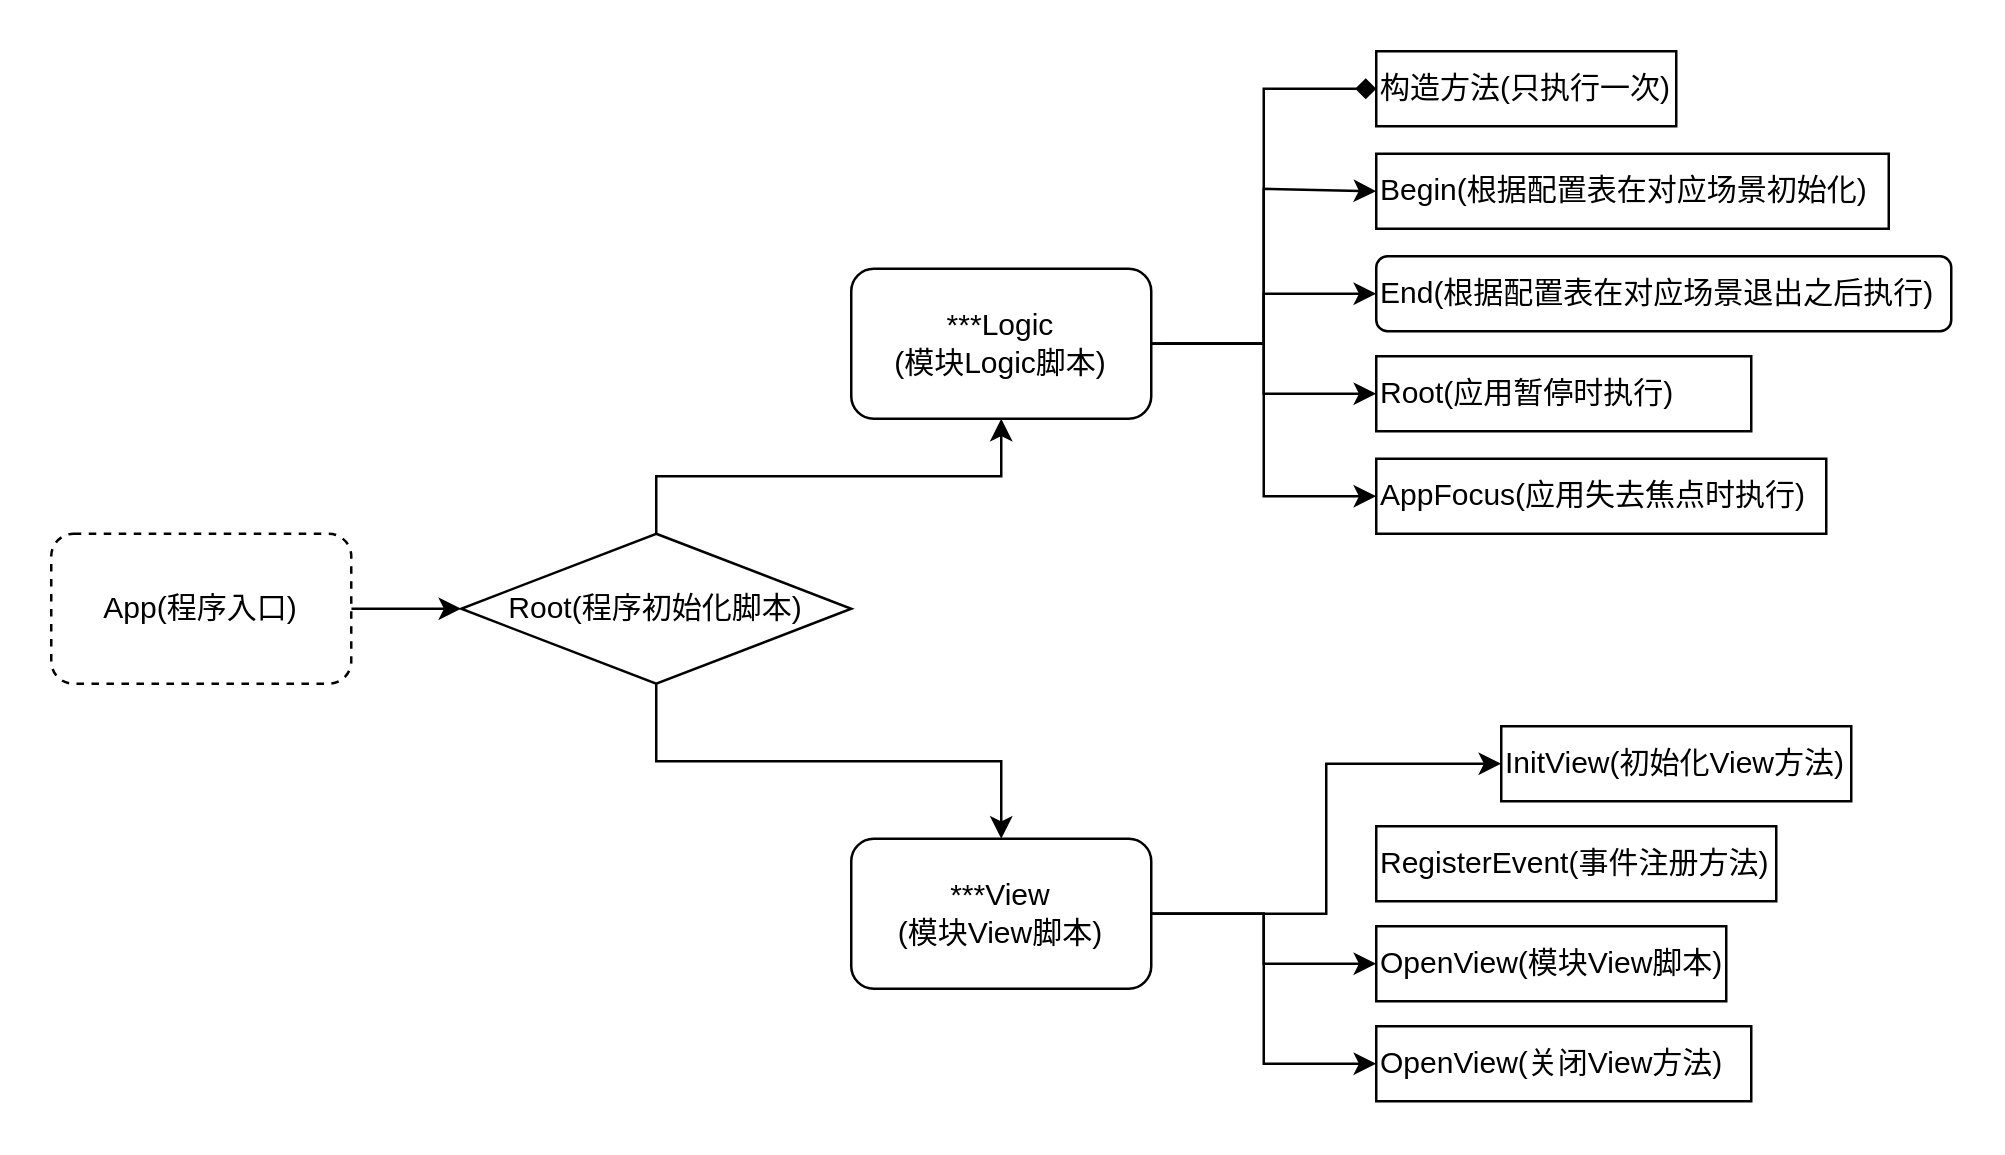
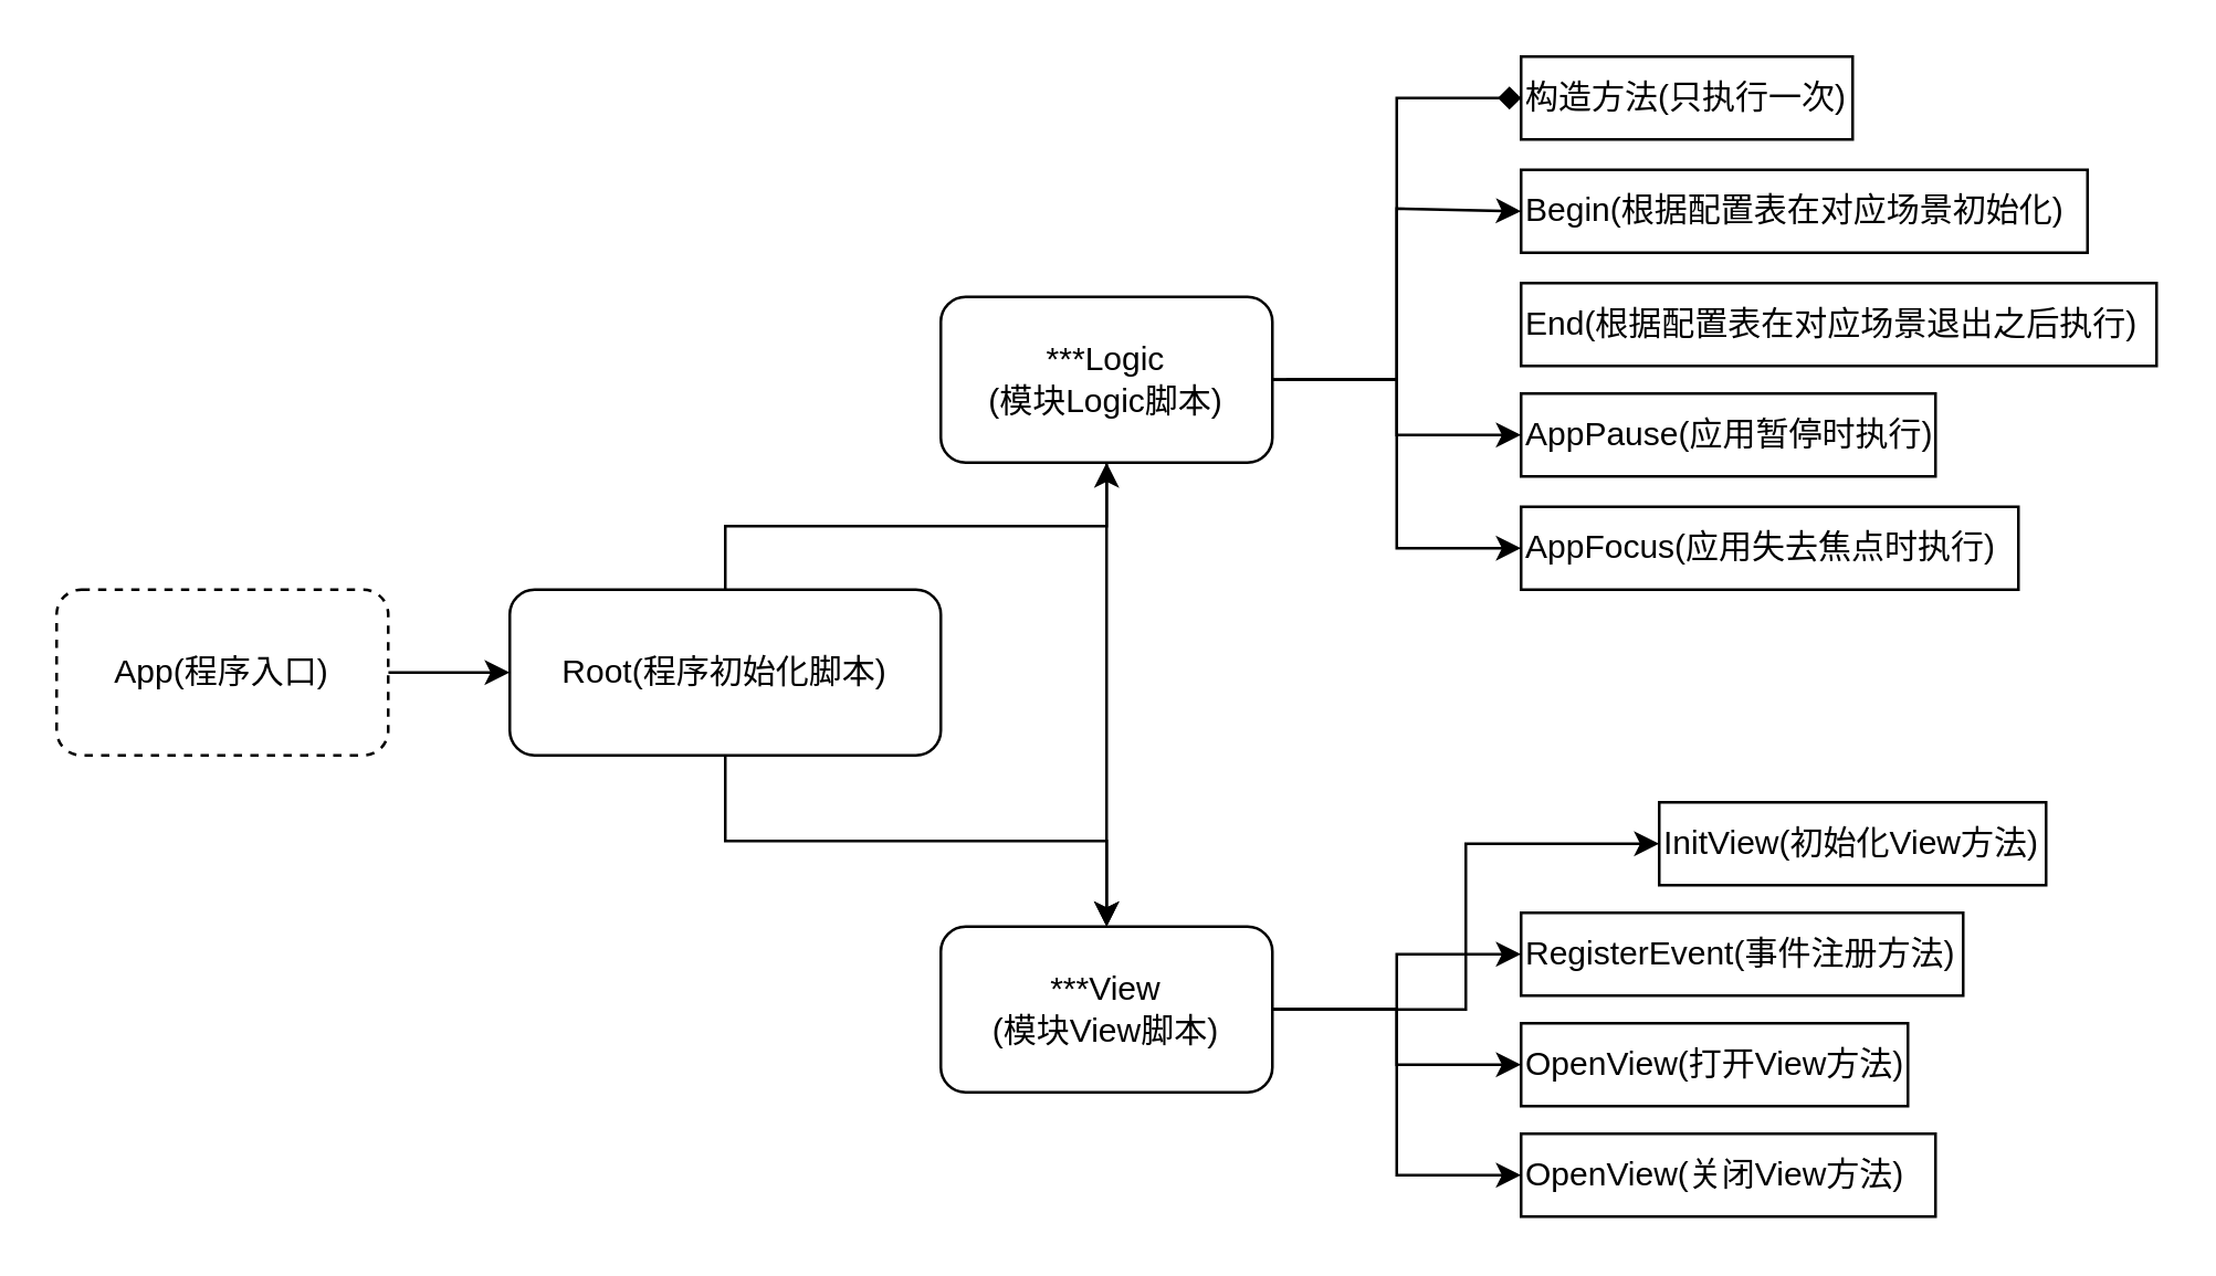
- <mxCell id="8" style="edgeStyle=orthogonalEdgeStyle;rounded=0;orthogonalLoop=1;jettySize=auto;html=1;" parent="1" source="12" target="20" edge="1"><mxGeometry relative="1" as="geometry" /></mxCell>
+ <mxCell id="8" style="edgeStyle=orthogonalEdgeStyle;rounded=0;orthogonalLoop=1;jettySize=auto;html=1;" parent="1" source="12" target="17" edge="1"><mxGeometry relative="1" as="geometry" /></mxCell>
- <mxCell id="20" value="End(根据配置表在对应场景退出之后执行)" style="whiteSpace=wrap;html=1;align=left;rounded=1;" parent="1" vertex="1"><mxGeometry x="550" y="102" width="230" height="30" as="geometry" /></mxCell>
+ <mxCell id="20" value="End(根据配置表在对应场景退出之后执行)" style="whiteSpace=wrap;html=1;rounded=0;align=left;" parent="1" vertex="1"><mxGeometry x="550" y="102" width="230" height="30" as="geometry" /></mxCell>
- <mxCell id="21" value="Root(应用暂停时执行)" style="whiteSpace=wrap;html=1;rounded=0;align=left;" parent="1" vertex="1"><mxGeometry x="550" y="142" width="150" height="30" as="geometry" /></mxCell>
+ <mxCell id="21" value="AppPause(应用暂停时执行)" style="whiteSpace=wrap;html=1;rounded=0;align=left;" parent="1" vertex="1"><mxGeometry x="550" y="142" width="150" height="30" as="geometry" /></mxCell>
- <mxCell id="6" value="Root(程序初始化脚本)" style="rhombus;whiteSpace=wrap;html=1;" parent="1" vertex="1"><mxGeometry x="184" y="213" width="156" height="60" as="geometry" /></mxCell>
+ <mxCell id="6" value="Root(程序初始化脚本)" style="whiteSpace=wrap;html=1;rounded=1;" parent="1" vertex="1"><mxGeometry x="184" y="213" width="156" height="60" as="geometry" /></mxCell>
+ <mxCell id="14" style="edgeStyle=orthogonalEdgeStyle;rounded=0;orthogonalLoop=1;jettySize=auto;html=1;entryX=0;entryY=0.5;entryDx=0;entryDy=0;" parent="1" source="17" target="24" edge="1"><mxGeometry relative="1" as="geometry" /></mxCell>
- <mxCell id="25" value="OpenView(模块View脚本)" style="whiteSpace=wrap;html=1;rounded=0;align=left;" parent="1" vertex="1"><mxGeometry x="550" y="370" width="140" height="30" as="geometry" /></mxCell>
+ <mxCell id="25" value="OpenView(打开View方法)" style="whiteSpace=wrap;html=1;rounded=0;align=left;" parent="1" vertex="1"><mxGeometry x="550" y="370" width="140" height="30" as="geometry" /></mxCell>
